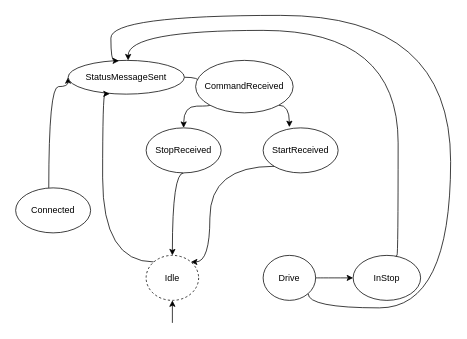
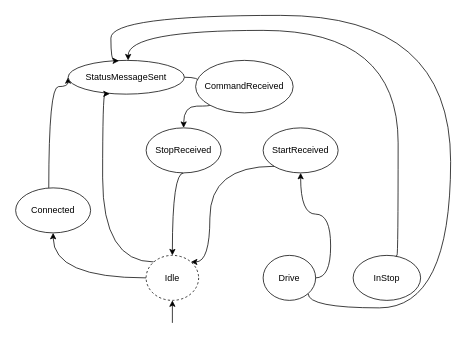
- <mxCell id="6" style="edgeStyle=orthogonalEdgeStyle;curved=1;orthogonalLoop=1;jettySize=auto;html=1;exitX=1;exitY=1;exitDx=0;exitDy=0;entryX=0.35;entryY=-0.017;entryDx=0;entryDy=0;entryPerimeter=0;sketch=0;" parent="1" source="8" target="10" edge="1"><mxGeometry relative="1" as="geometry" /></mxCell>
+ <mxCell id="13" style="edgeStyle=orthogonalEdgeStyle;orthogonalLoop=1;jettySize=auto;html=1;curved=1;entryX=0.5;entryY=1;entryDx=0;entryDy=0;exitX=0;exitY=0.5;exitDx=0;exitDy=0;sketch=0;" parent="1" source="15" target="3" edge="1"><mxGeometry relative="1" as="geometry"><Array as="points"><mxPoint x="70" y="370" /></Array></mxGeometry></mxCell>
- <mxCell id="17" style="edgeStyle=orthogonalEdgeStyle;curved=1;rounded=0;sketch=0;orthogonalLoop=1;jettySize=auto;html=1;exitX=1;exitY=0.5;exitDx=0;exitDy=0;entryX=0;entryY=0.5;entryDx=0;entryDy=0;" parent="1" source="18" target="20" edge="1"><mxGeometry relative="1" as="geometry" /></mxCell>
+ <mxCell id="17" style="edgeStyle=orthogonalEdgeStyle;curved=1;rounded=0;sketch=0;orthogonalLoop=1;jettySize=auto;html=1;exitX=1;exitY=0.5;exitDx=0;exitDy=0;" parent="1" source="18" target="10" edge="1"><mxGeometry relative="1" as="geometry" /></mxCell>
